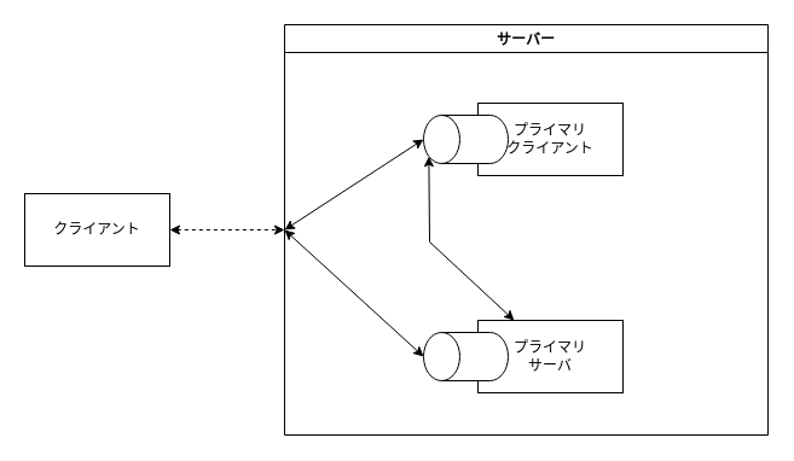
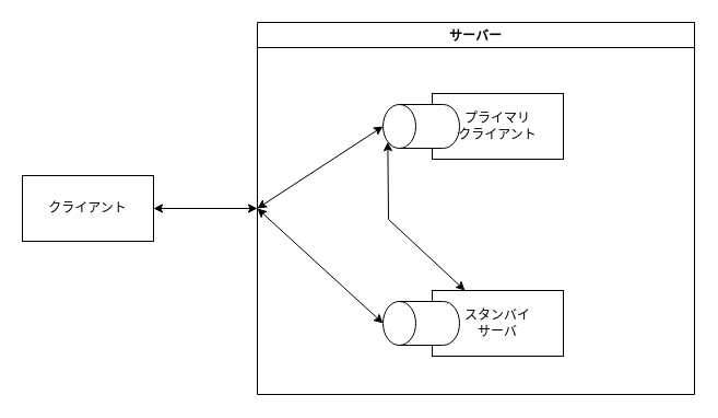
- <mxCell id="11" value="" style="endArrow=classic;startArrow=classic;html=1;rounded=0;exitX=1;exitY=0.5;exitDx=0;exitDy=0;entryX=0;entryY=0.5;entryDx=0;entryDy=0;dashed=1;" parent="1" source="10" target="2" edge="1"><mxGeometry width="50" height="50" relative="1" as="geometry"><mxPoint x="415" y="-110" as="sourcePoint" /><mxPoint x="465" y="35" as="targetPoint" /></mxGeometry></mxCell>
+ <mxCell id="11" value="" style="endArrow=classic;startArrow=classic;html=1;rounded=0;exitX=1;exitY=0.5;exitDx=0;exitDy=0;entryX=0;entryY=0.5;entryDx=0;entryDy=0;" parent="1" source="10" target="2" edge="1"><mxGeometry width="50" height="50" relative="1" as="geometry"><mxPoint x="415" y="-110" as="sourcePoint" /><mxPoint x="465" y="35" as="targetPoint" /></mxGeometry></mxCell>
- <mxCell id="5" value="&lt;div&gt;プライマリ&lt;/div&gt;&lt;div&gt;サーバ&lt;br&gt;&lt;/div&gt;" style="rounded=0;whiteSpace=wrap;html=1;" vertex="1" parent="2"><mxGeometry x="160" y="245" width="120" height="60" as="geometry" /></mxCell>
+ <mxCell id="5" value="&lt;div&gt;スタンバイ&lt;/div&gt;&lt;div&gt;サーバ&lt;br&gt;&lt;/div&gt;" style="rounded=0;whiteSpace=wrap;html=1;" vertex="1" parent="2"><mxGeometry x="160" y="245" width="120" height="60" as="geometry" /></mxCell>
